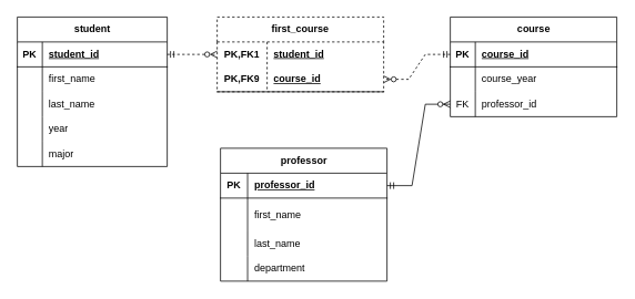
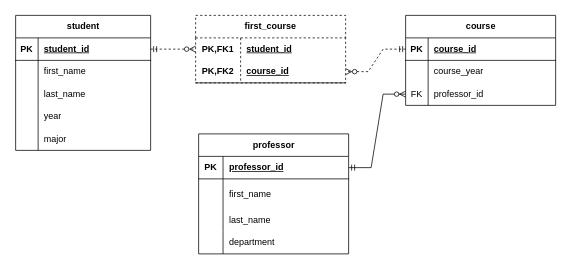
- <mxCell id="7" value="PK,FK9" style="shape=partialRectangle;connectable=0;fillColor=none;top=0;left=0;bottom=0;right=0;fontStyle=1;overflow=hidden;html=1;whiteSpace=wrap;" vertex="1" parent="6"><mxGeometry width="60" height="30" as="geometry"><mxRectangle width="60" height="30" as="alternateBounds" /></mxGeometry></mxCell>
+ <mxCell id="7" value="PK,FK2" style="shape=partialRectangle;connectable=0;fillColor=none;top=0;left=0;bottom=0;right=0;fontStyle=1;overflow=hidden;html=1;whiteSpace=wrap;" vertex="1" parent="6"><mxGeometry width="60" height="30" as="geometry"><mxRectangle width="60" height="30" as="alternateBounds" /></mxGeometry></mxCell>
